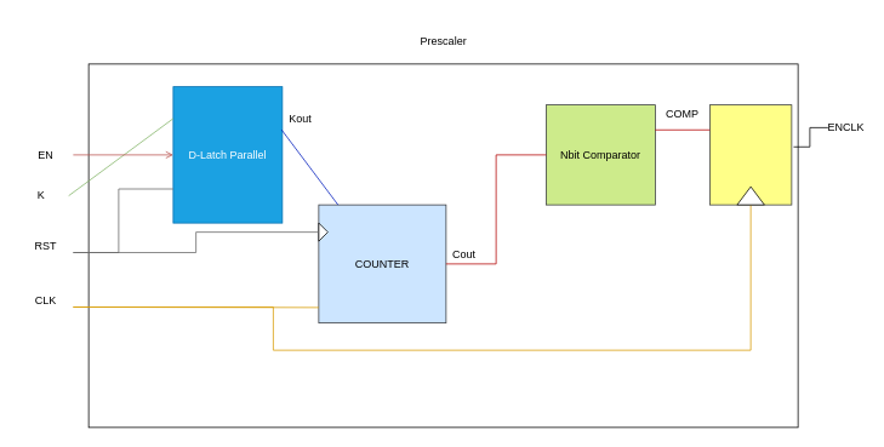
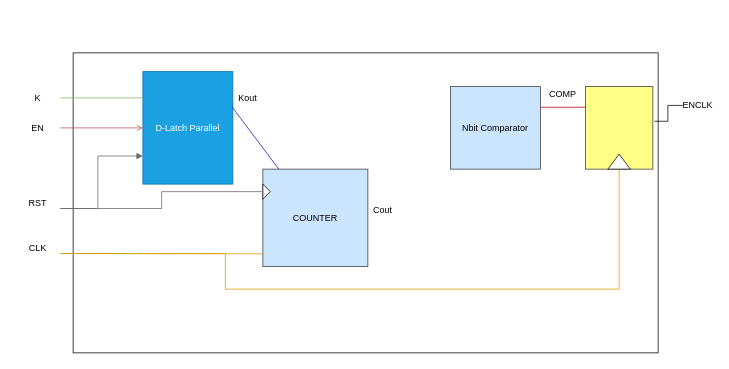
- <mxCell id="25" value="Prescaler" style="text;html=1;strokeColor=none;fillColor=none;align=center;verticalAlign=middle;whiteSpace=wrap;rounded=0;" parent="1" vertex="1"><mxGeometry x="420.5" y="20" width="133" height="50" as="geometry" /></mxCell>
- <mxCell id="10" value="Nbit Comparator" style="rounded=0;whiteSpace=wrap;html=1;fillColor=#cdeb8b;strokeColor=#36393d;" parent="1" vertex="1"><mxGeometry x="600" y="115" width="120" height="110" as="geometry" /></mxCell>
+ <mxCell id="10" value="Nbit Comparator" style="rounded=0;whiteSpace=wrap;html=1;fillColor=#cce5ff;strokeColor=#36393d;" parent="1" vertex="1"><mxGeometry x="600" y="115" width="120" height="110" as="geometry" /></mxCell>
- <mxCell id="26" value="" style="endArrow=none;html=1;rounded=0;edgeStyle=orthogonalEdgeStyle;entryX=0;entryY=0.75;entryDx=0;entryDy=0;exitX=1;exitY=0.75;exitDx=0;exitDy=0;fillColor=#f5f5f5;strokeColor=#666666;gradientColor=#b3b3b3;" parent="1" source="11" target="3" edge="1"><mxGeometry width="50" height="50" relative="1" as="geometry"><mxPoint x="130" y="275" as="sourcePoint" /><mxPoint x="150" y="265" as="targetPoint" /><Array as="points"><mxPoint x="130" y="277" /><mxPoint x="130" y="207" /></Array></mxGeometry></mxCell>
+ <mxCell id="26" value="" style="endArrow=block;html=1;rounded=0;edgeStyle=orthogonalEdgeStyle;entryX=0;entryY=0.75;entryDx=0;entryDy=0;exitX=1;exitY=0.75;exitDx=0;exitDy=0;fillColor=#f5f5f5;strokeColor=#666666;gradientColor=#b3b3b3;" parent="1" source="11" target="3" edge="1"><mxGeometry width="50" height="50" relative="1" as="geometry"><mxPoint x="130" y="275" as="sourcePoint" /><mxPoint x="150" y="265" as="targetPoint" /><Array as="points"><mxPoint x="130" y="277" /><mxPoint x="130" y="207" /></Array></mxGeometry></mxCell>
- <mxCell id="4" value="K" style="text;html=1;strokeColor=none;fillColor=none;align=center;verticalAlign=middle;whiteSpace=wrap;rounded=0;" parent="1" vertex="1"><mxGeometry x="15" y="200" width="60" height="30" as="geometry" /></mxCell>
+ <mxCell id="4" value="K" style="text;html=1;strokeColor=none;fillColor=none;align=center;verticalAlign=middle;whiteSpace=wrap;rounded=0;" parent="1" vertex="1"><mxGeometry x="20" y="115" width="60" height="30" as="geometry" /></mxCell>
- <mxCell id="20" value="" style="endArrow=none;html=1;rounded=0;edgeStyle=orthogonalEdgeStyle;entryX=0;entryY=0.5;entryDx=0;entryDy=0;exitX=1;exitY=0.5;exitDx=0;exitDy=0;fillColor=#e51400;strokeColor=#B20000;" parent="1" source="8" target="10" edge="1"><mxGeometry width="50" height="50" relative="1" as="geometry"><mxPoint x="390" y="295" as="sourcePoint" /><mxPoint x="440" y="245" as="targetPoint" /></mxGeometry></mxCell>
